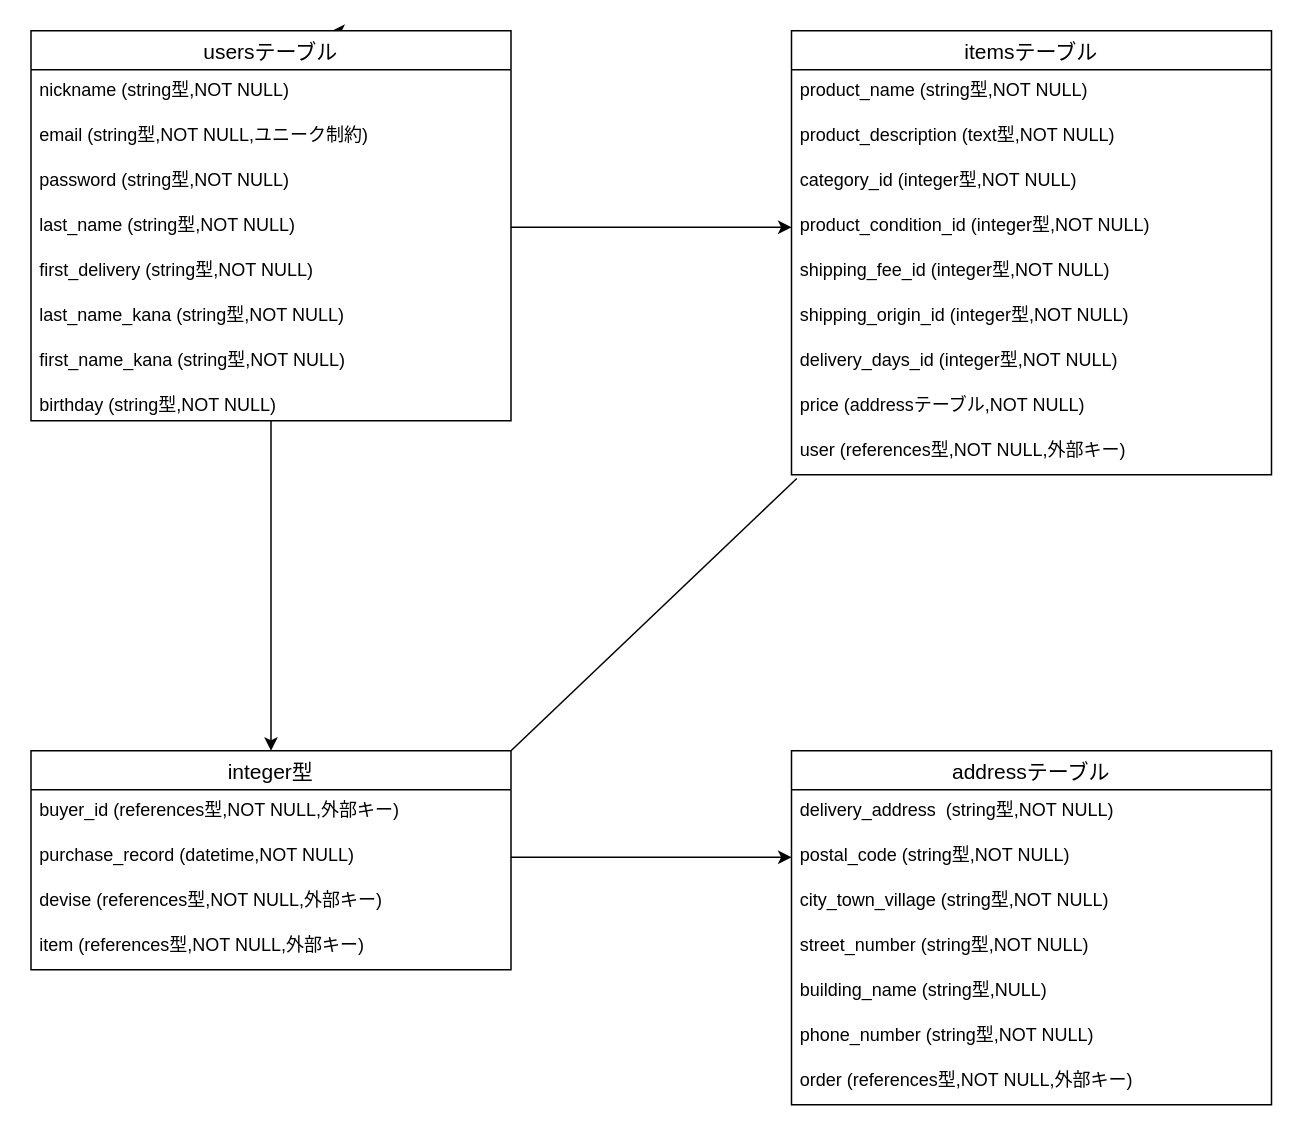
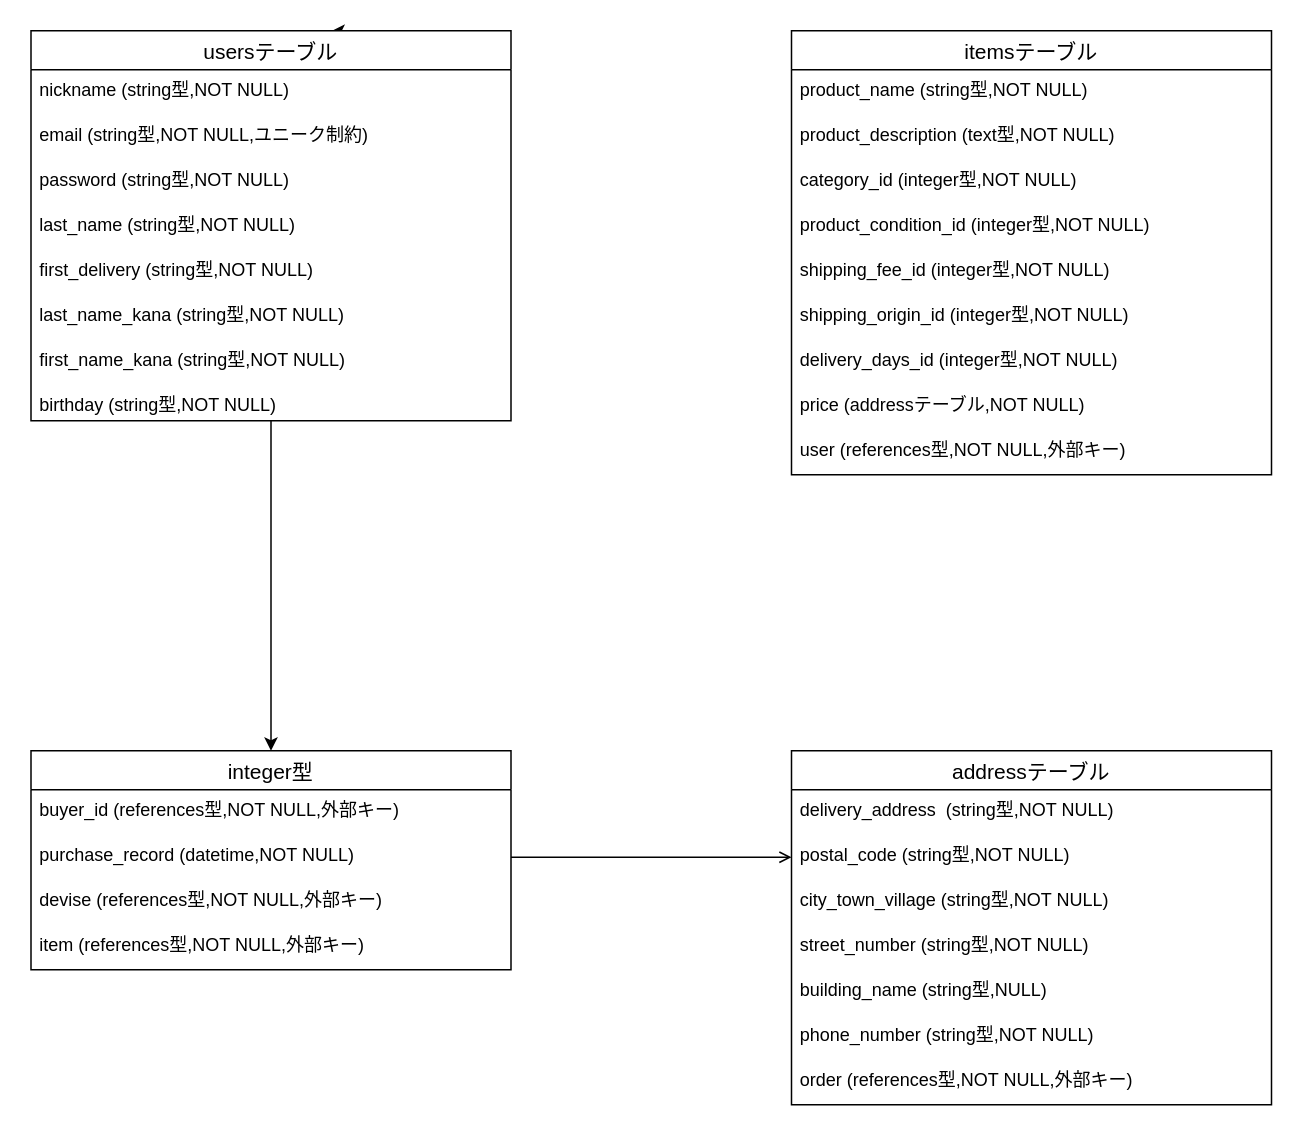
- <mxCell id="37" style="edgeStyle=none;html=1;exitX=1;exitY=0.5;exitDx=0;exitDy=0;entryX=0;entryY=0.5;entryDx=0;entryDy=0;" edge="1" parent="1" source="17" target="6"><mxGeometry relative="1" as="geometry" /></mxCell>
- <mxCell id="39" value="" style="endArrow=none;html=1;rounded=0;exitX=1;exitY=0;exitDx=0;exitDy=0;entryX=0.011;entryY=1.083;entryDx=0;entryDy=0;entryPerimeter=0;" edge="1" parent="1" source="22" target="11"><mxGeometry relative="1" as="geometry"><mxPoint x="400" y="346" as="sourcePoint" /><mxPoint x="560" y="346" as="targetPoint" /></mxGeometry></mxCell>
- <mxCell id="38" style="edgeStyle=none;html=1;exitX=1;exitY=0.5;exitDx=0;exitDy=0;entryX=0;entryY=0.5;entryDx=0;entryDy=0;" edge="1" parent="1" source="24" target="30"><mxGeometry relative="1" as="geometry" /></mxCell>
+ <mxCell id="38" style="edgeStyle=none;html=1;exitX=1;exitY=0.5;exitDx=0;exitDy=0;entryX=0;entryY=0.5;entryDx=0;entryDy=0;endArrow=open;" edge="1" parent="1" source="24" target="30"><mxGeometry relative="1" as="geometry" /></mxCell>
